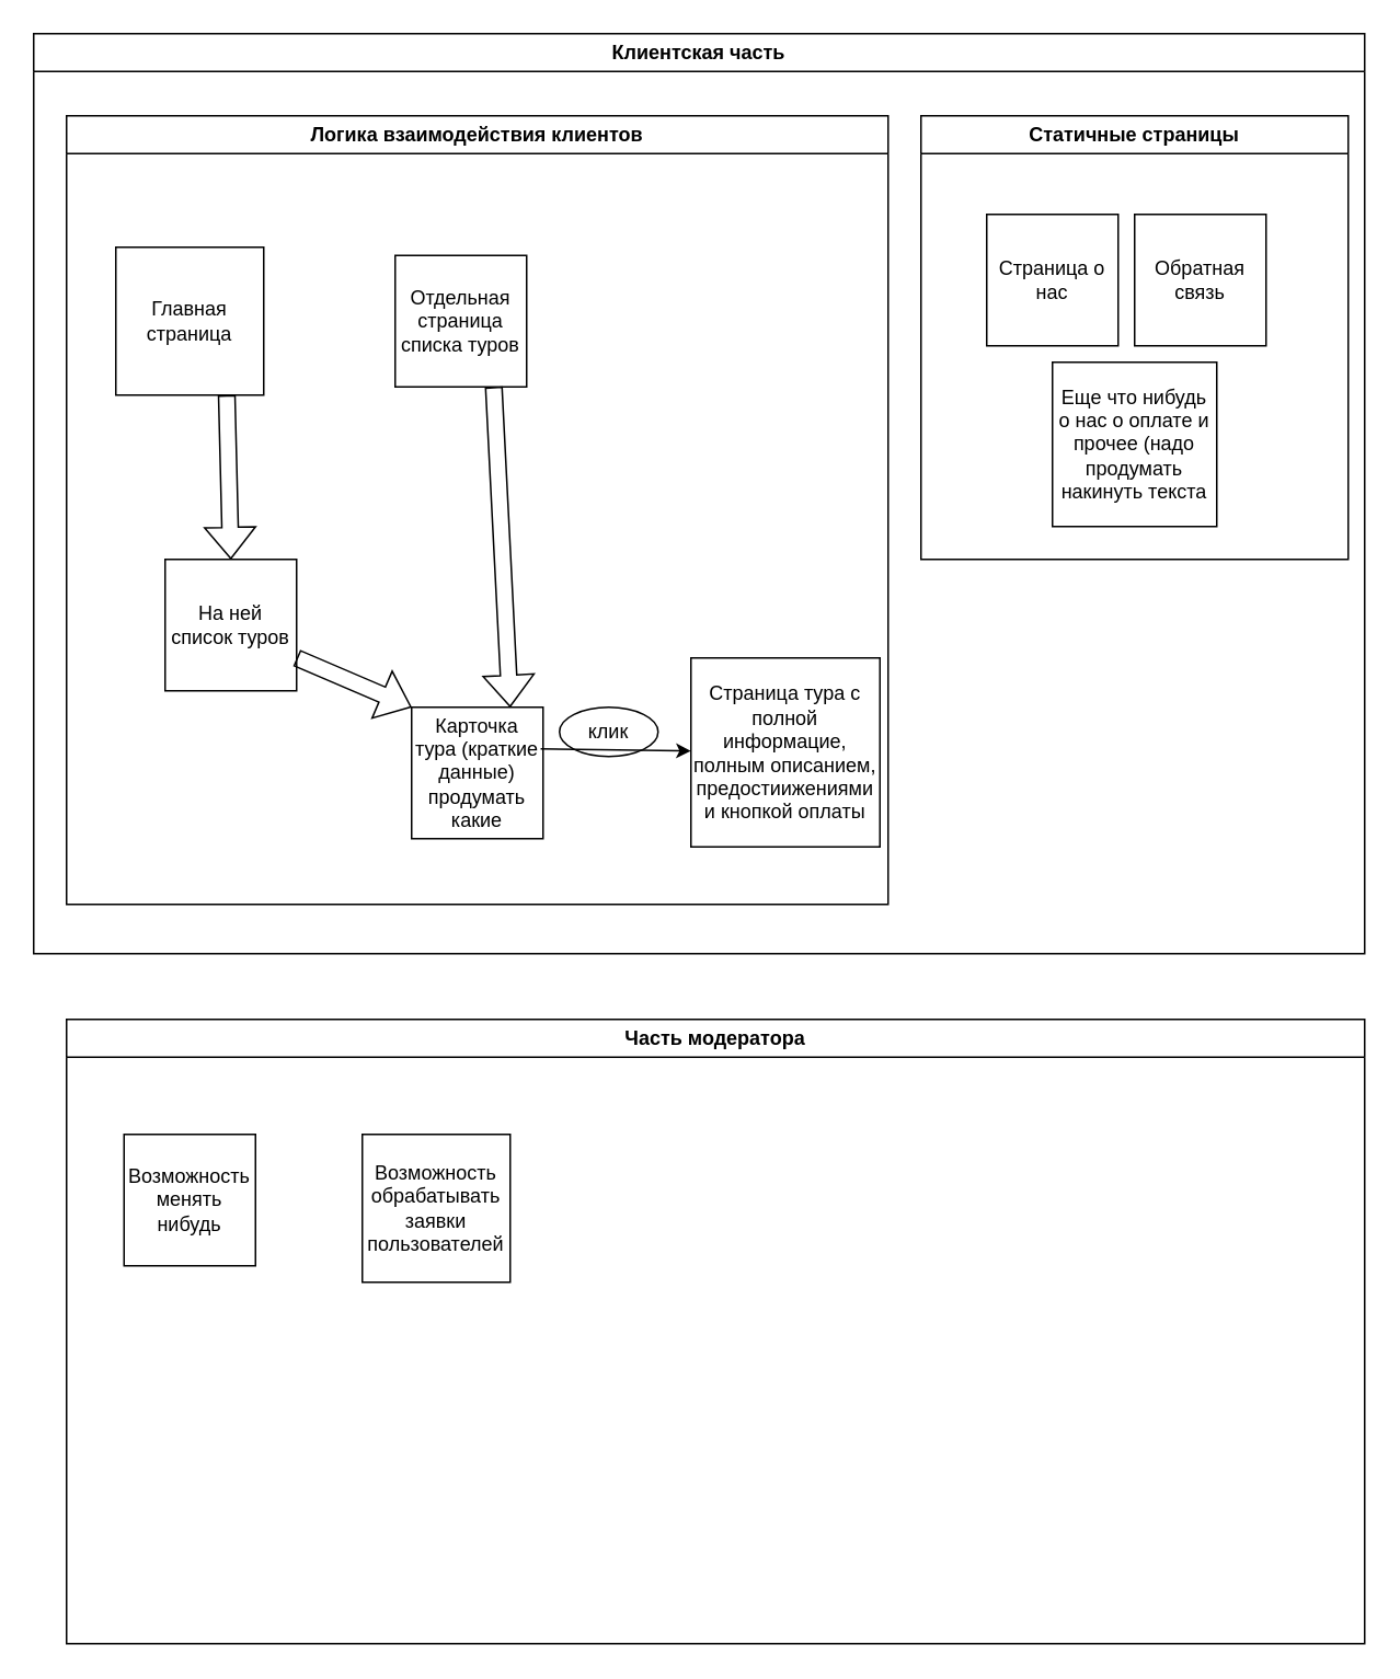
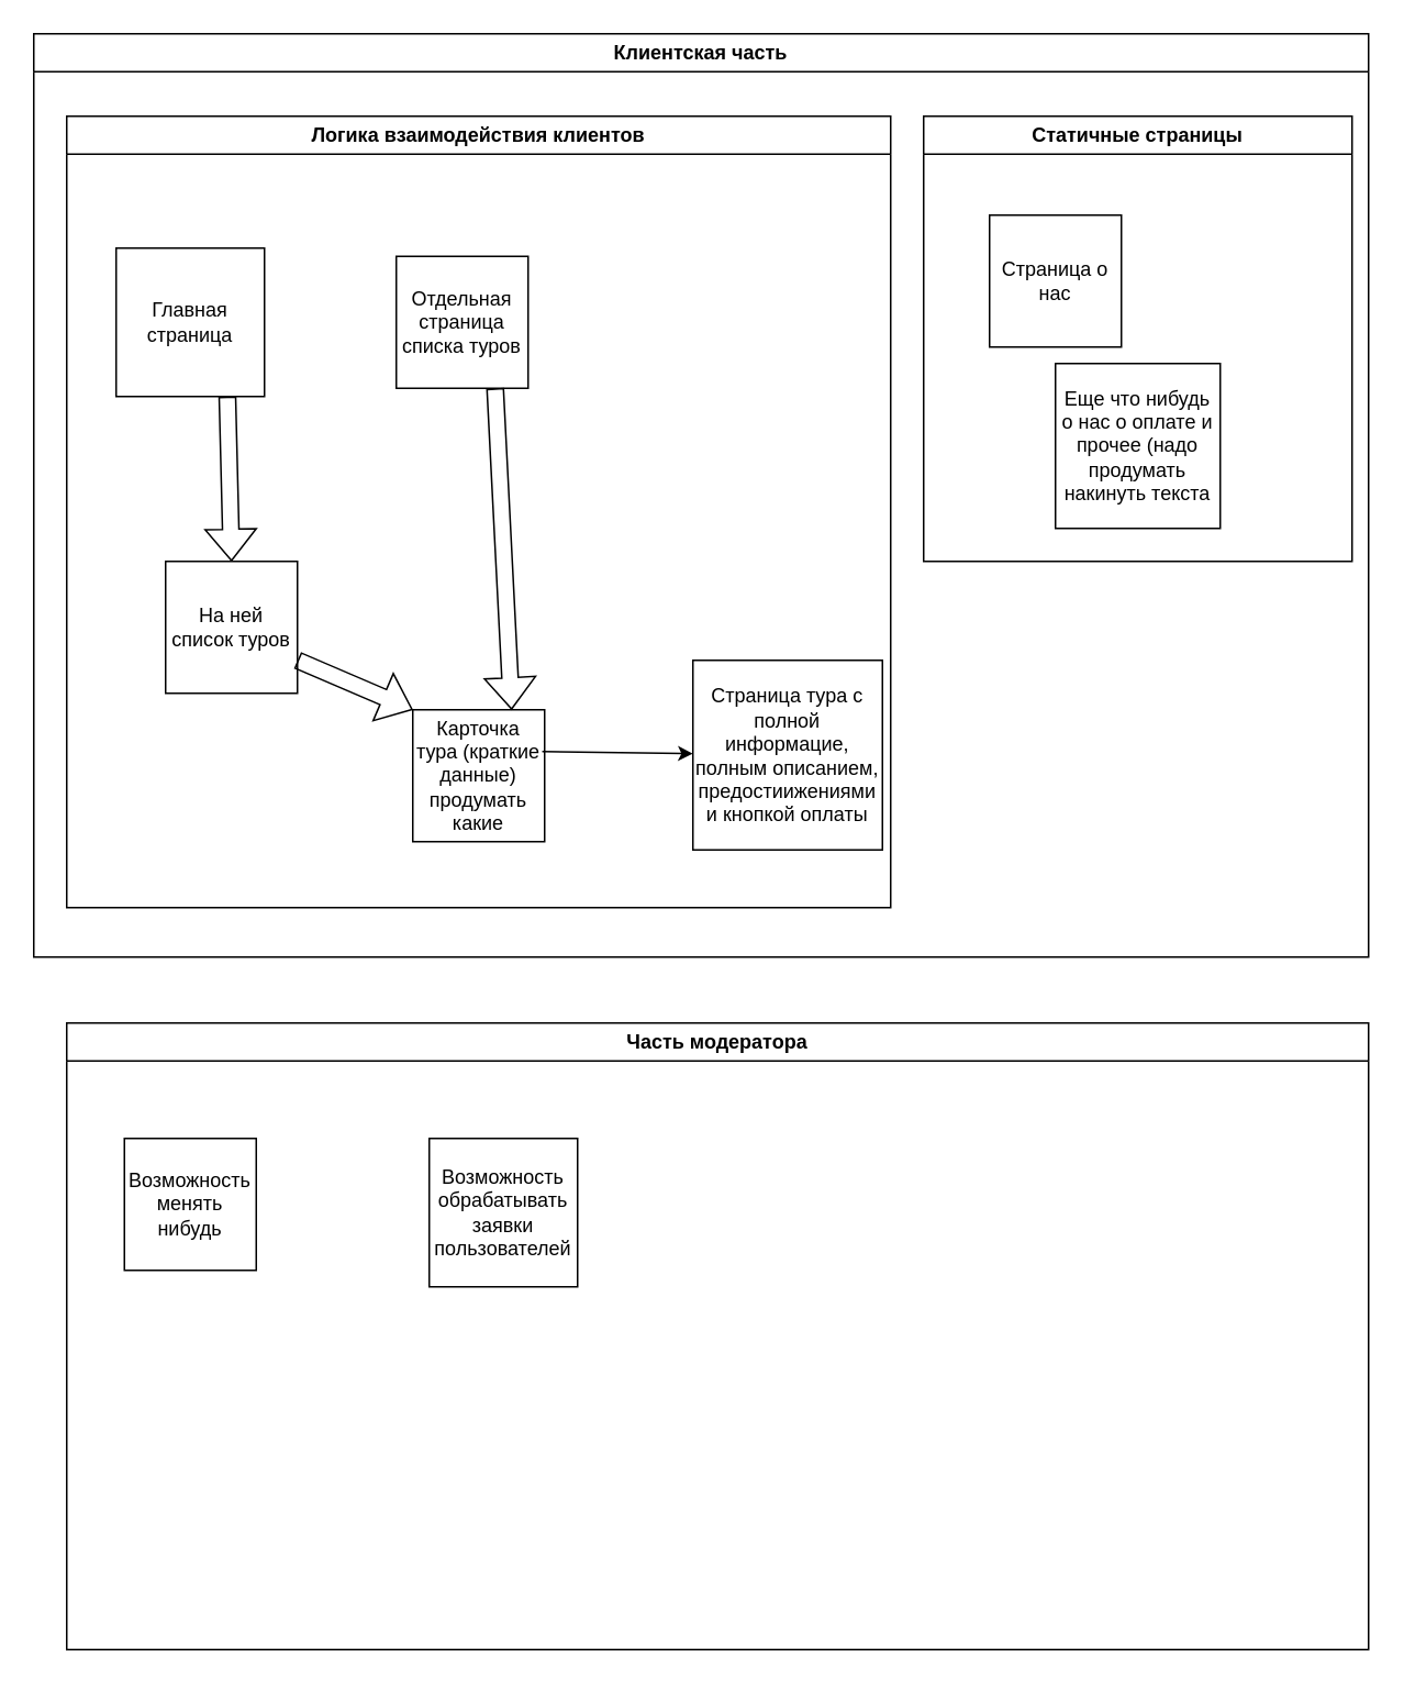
- <mxCell id="12" value="&lt;div&gt;Обратная связь&lt;/div&gt;" style="whiteSpace=wrap;html=1;aspect=fixed;" vertex="1" parent="11"><mxGeometry x="670" y="110" width="80" height="80" as="geometry" /></mxCell>
- <mxCell id="16" value="клик" style="ellipse;whiteSpace=wrap;html=1;" vertex="1" parent="11"><mxGeometry x="320" y="410" width="60" height="30" as="geometry" /></mxCell>
- <mxCell id="19" value="Возможность обрабатывать заявки пользователей" style="whiteSpace=wrap;html=1;aspect=fixed;" vertex="1" parent="17"><mxGeometry x="180" y="70" width="90" height="90" as="geometry" /></mxCell>
+ <mxCell id="19" value="Возможность обрабатывать заявки пользователей" style="whiteSpace=wrap;html=1;aspect=fixed;" vertex="1" parent="17"><mxGeometry x="220" y="70" width="90" height="90" as="geometry" /></mxCell>
